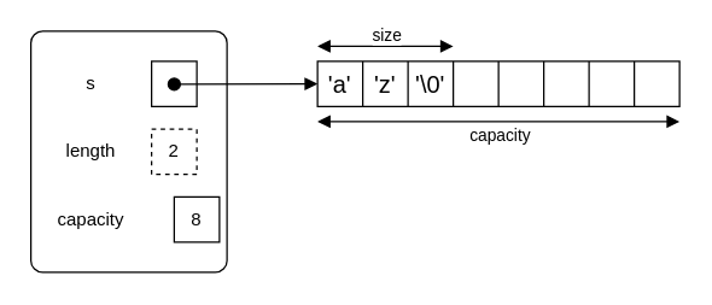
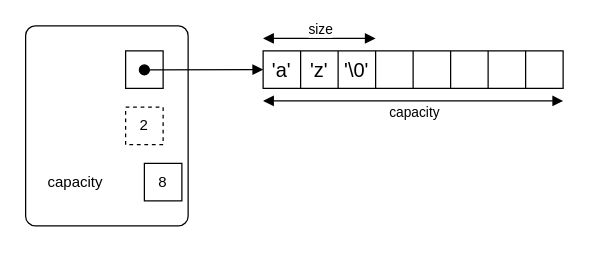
- <mxCell id="6" value="s" style="text;html=1;align=center;verticalAlign=middle;whiteSpace=wrap;rounded=0;" parent="1" vertex="1"><mxGeometry x="30" y="40" width="60" height="30" as="geometry" /></mxCell>
- <mxCell id="7" value="length" style="text;html=1;align=center;verticalAlign=middle;whiteSpace=wrap;rounded=0;" parent="1" vertex="1"><mxGeometry x="30" y="85" width="60" height="30" as="geometry" /></mxCell>
